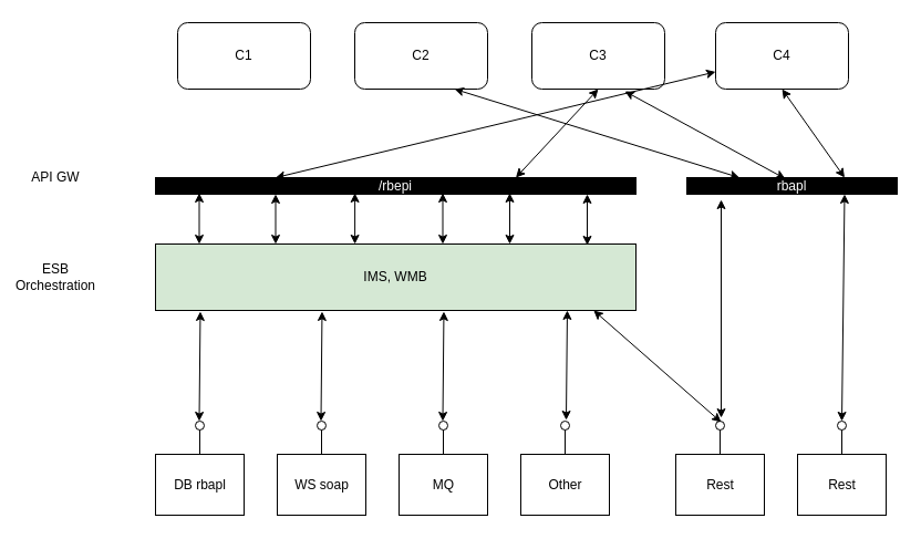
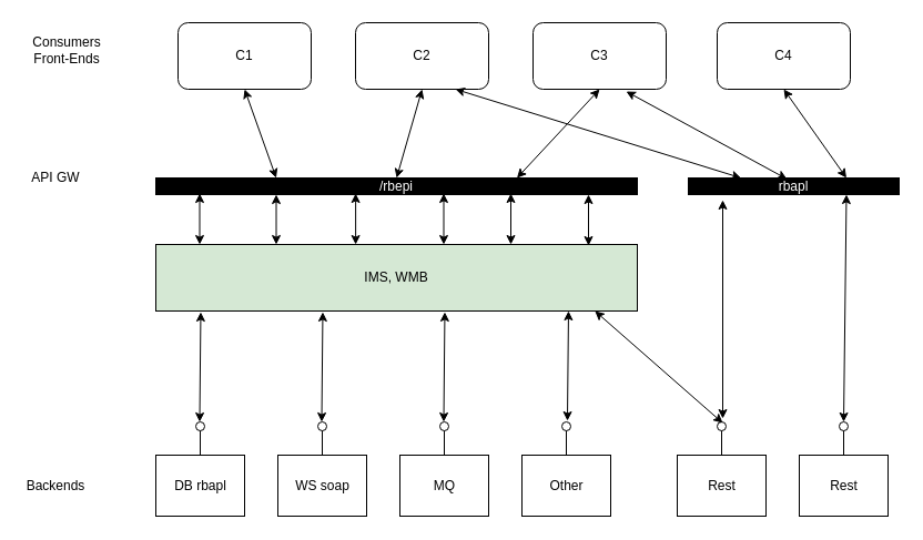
+ <mxCell id="30" value="Consumers&lt;br&gt;Front-Ends" style="text;strokeColor=none;align=center;fillColor=none;html=1;verticalAlign=middle;whiteSpace=wrap;rounded=0;" vertex="1" parent="1"><mxGeometry x="20" y="30" width="80" height="30" as="geometry" /></mxCell>
- <mxCell id="42" value="" style="endArrow=classic;startArrow=classic;html=1;rounded=0;exitX=0.25;exitY=0;exitDx=0;exitDy=0;" edge="1" parent="1" source="31" target="36"><mxGeometry width="50" height="50" relative="1" as="geometry"><mxPoint x="400" y="290" as="sourcePoint" /><mxPoint x="450" y="240" as="targetPoint" /></mxGeometry></mxCell>
+ <mxCell id="42" value="" style="endArrow=classic;startArrow=classic;html=1;rounded=0;entryX=0.5;entryY=1;entryDx=0;entryDy=0;exitX=0.25;exitY=0;exitDx=0;exitDy=0;" edge="1" parent="1" source="31" target="33"><mxGeometry width="50" height="50" relative="1" as="geometry"><mxPoint x="400" y="290" as="sourcePoint" /><mxPoint x="450" y="240" as="targetPoint" /></mxGeometry></mxCell>
+ <mxCell id="43" value="" style="endArrow=classic;startArrow=classic;html=1;rounded=0;entryX=0.5;entryY=1;entryDx=0;entryDy=0;exitX=0.5;exitY=0;exitDx=0;exitDy=0;" edge="1" parent="1" source="31" target="34"><mxGeometry width="50" height="50" relative="1" as="geometry"><mxPoint x="400" y="290" as="sourcePoint" /><mxPoint x="450" y="240" as="targetPoint" /></mxGeometry></mxCell>
- <mxCell id="28" value="ESB&lt;br&gt;Orchestration" style="text;strokeColor=none;align=center;fillColor=none;html=1;verticalAlign=middle;whiteSpace=wrap;rounded=0;" vertex="1" parent="1"><mxGeometry x="20" y="235" width="60" height="30" as="geometry" /></mxCell>
+ <mxCell id="27" value="Backends" style="text;strokeColor=none;align=center;fillColor=none;html=1;verticalAlign=middle;whiteSpace=wrap;rounded=0;" vertex="1" parent="1"><mxGeometry x="20" y="422.5" width="60" height="30" as="geometry" /></mxCell>
